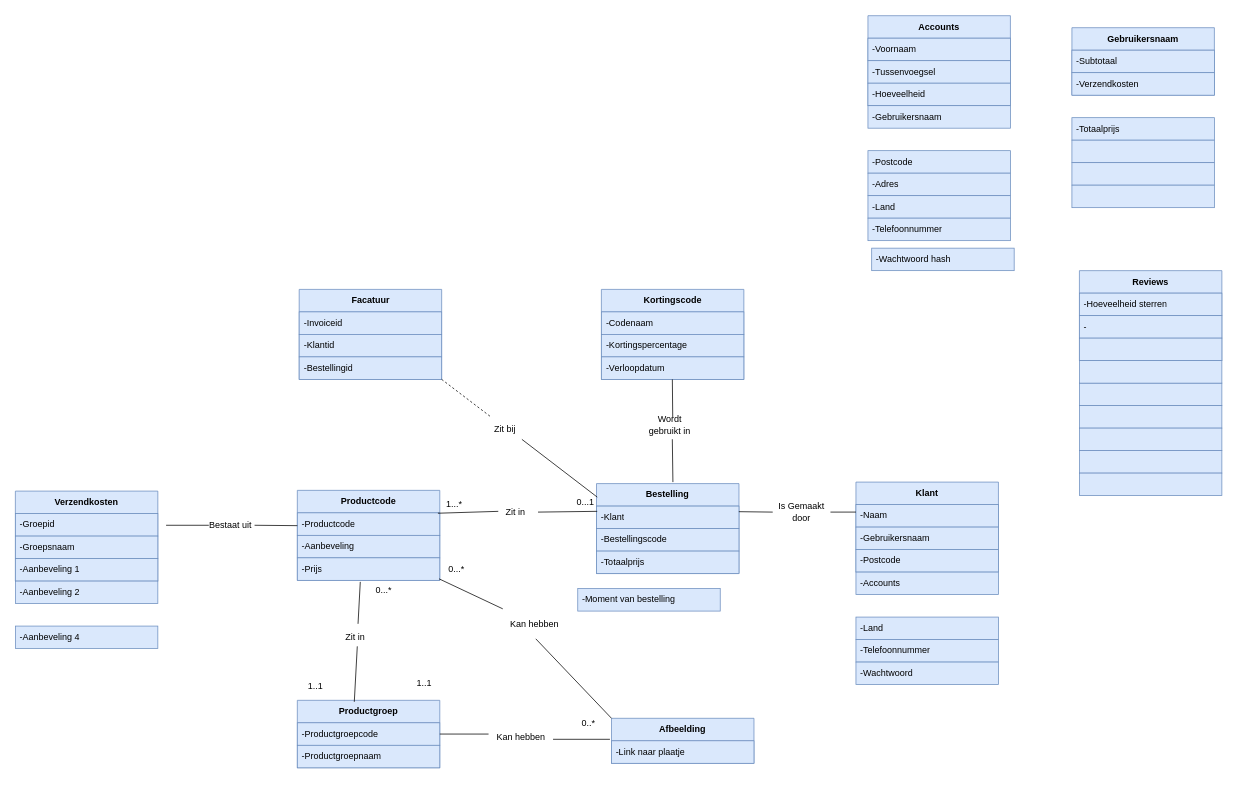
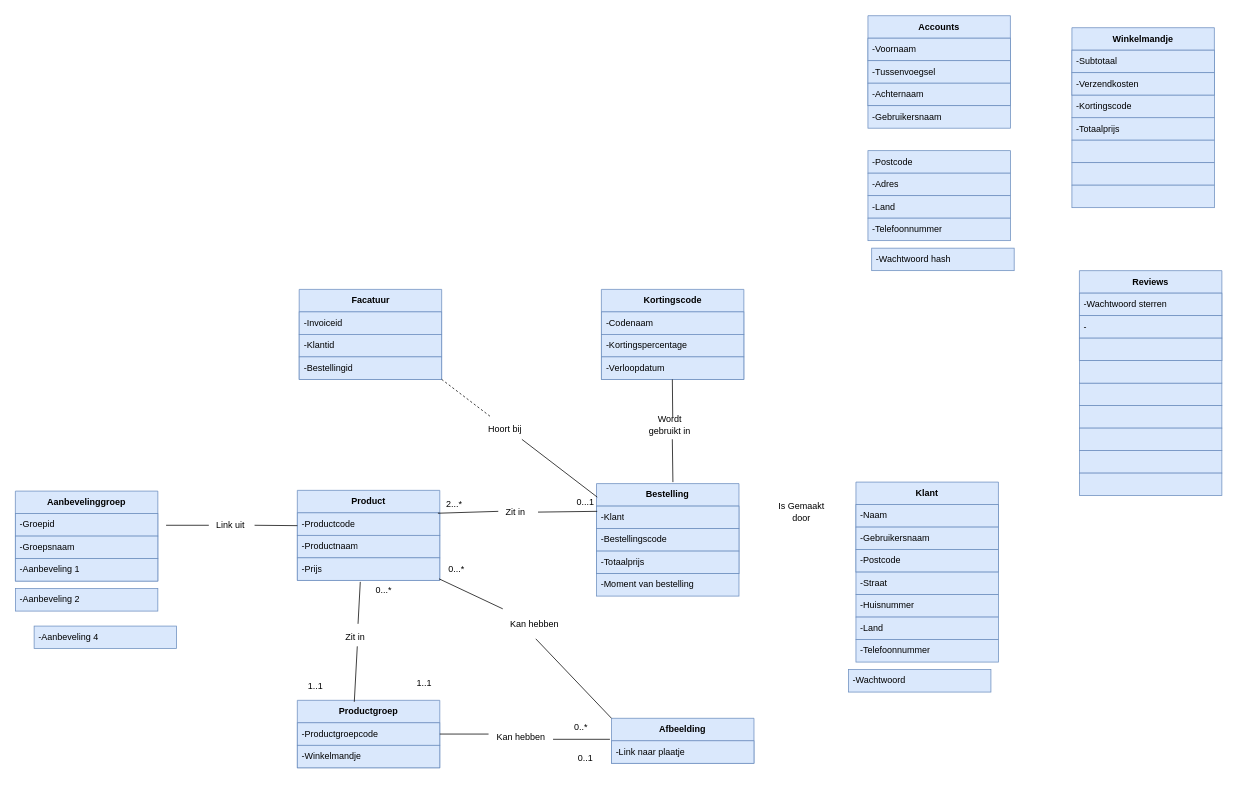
- <mxCell id="71" value="&lt;b&gt;Gebruikersnaam&lt;/b&gt;" style="swimlane;fontStyle=0;childLayout=stackLayout;horizontal=1;startSize=30;horizontalStack=0;resizeParent=1;resizeParentMax=0;resizeLast=0;collapsible=1;marginBottom=0;whiteSpace=wrap;html=1;fillColor=#dae8fc;strokeColor=#6c8ebf;" vertex="1" parent="1"><mxGeometry x="1429" y="36" width="190" height="90" as="geometry" /></mxCell>
+ <mxCell id="71" value="&lt;b&gt;Winkelmandje&lt;/b&gt;" style="swimlane;fontStyle=0;childLayout=stackLayout;horizontal=1;startSize=30;horizontalStack=0;resizeParent=1;resizeParentMax=0;resizeLast=0;collapsible=1;marginBottom=0;whiteSpace=wrap;html=1;fillColor=#dae8fc;strokeColor=#6c8ebf;" vertex="1" parent="1"><mxGeometry x="1429" y="36" width="190" height="90" as="geometry" /></mxCell>
- <mxCell id="82" value="-Hoeveelheid" style="text;strokeColor=#6c8ebf;fillColor=#dae8fc;align=left;verticalAlign=middle;spacingLeft=4;spacingRight=4;overflow=hidden;points=[[0,0.5],[1,0.5]];portConstraint=eastwest;rotatable=0;whiteSpace=wrap;html=1;" vertex="1" parent="79"><mxGeometry y="90" width="190" height="30" as="geometry" /></mxCell>
+ <mxCell id="82" value="-Achternaam" style="text;strokeColor=#6c8ebf;fillColor=#dae8fc;align=left;verticalAlign=middle;spacingLeft=4;spacingRight=4;overflow=hidden;points=[[0,0.5],[1,0.5]];portConstraint=eastwest;rotatable=0;whiteSpace=wrap;html=1;" vertex="1" parent="79"><mxGeometry y="90" width="190" height="30" as="geometry" /></mxCell>
+ <mxCell id="75" value="-Kortingscode" style="text;strokeColor=#6c8ebf;fillColor=#dae8fc;align=left;verticalAlign=middle;spacingLeft=4;spacingRight=4;overflow=hidden;points=[[0,0.5],[1,0.5]];portConstraint=eastwest;rotatable=0;whiteSpace=wrap;html=1;" vertex="1" parent="1"><mxGeometry x="1429" y="126" width="190" height="30" as="geometry" /></mxCell>
- <mxCell id="90" value="-Hoeveelheid sterren" style="text;strokeColor=#6c8ebf;fillColor=#dae8fc;align=left;verticalAlign=middle;spacingLeft=4;spacingRight=4;overflow=hidden;points=[[0,0.5],[1,0.5]];portConstraint=eastwest;rotatable=0;whiteSpace=wrap;html=1;" vertex="1" parent="89"><mxGeometry y="30" width="190" height="30" as="geometry" /></mxCell>
+ <mxCell id="90" value="-Wachtwoord sterren" style="text;strokeColor=#6c8ebf;fillColor=#dae8fc;align=left;verticalAlign=middle;spacingLeft=4;spacingRight=4;overflow=hidden;points=[[0,0.5],[1,0.5]];portConstraint=eastwest;rotatable=0;whiteSpace=wrap;html=1;" vertex="1" parent="89"><mxGeometry y="30" width="190" height="30" as="geometry" /></mxCell>
- <mxCell id="69" value="Zit bij" style="text;html=1;strokeColor=none;fillColor=none;align=center;verticalAlign=middle;whiteSpace=wrap;rounded=0;" vertex="1" parent="1"><mxGeometry x="643" y="557" width="60" height="30" as="geometry" /></mxCell>
+ <mxCell id="69" value="Hoort bij" style="text;html=1;strokeColor=none;fillColor=none;align=center;verticalAlign=middle;whiteSpace=wrap;rounded=0;" vertex="1" parent="1"><mxGeometry x="643" y="557" width="60" height="30" as="geometry" /></mxCell>
- <mxCell id="2" value="&lt;b&gt;Productcode&lt;/b&gt;" style="swimlane;fontStyle=0;childLayout=stackLayout;horizontal=1;startSize=30;horizontalStack=0;resizeParent=1;resizeParentMax=0;resizeLast=0;collapsible=1;marginBottom=0;whiteSpace=wrap;html=1;fillColor=#dae8fc;strokeColor=#6c8ebf;" parent="1" vertex="1"><mxGeometry x="396" y="653" width="190" height="120" as="geometry" /></mxCell>
+ <mxCell id="2" value="&lt;b&gt;Product&lt;/b&gt;" style="swimlane;fontStyle=0;childLayout=stackLayout;horizontal=1;startSize=30;horizontalStack=0;resizeParent=1;resizeParentMax=0;resizeLast=0;collapsible=1;marginBottom=0;whiteSpace=wrap;html=1;fillColor=#dae8fc;strokeColor=#6c8ebf;" parent="1" vertex="1"><mxGeometry x="396" y="653" width="190" height="120" as="geometry" /></mxCell>
- <mxCell id="55" value="&lt;b&gt;Verzendkosten&lt;/b&gt;" style="swimlane;fontStyle=0;childLayout=stackLayout;horizontal=1;startSize=30;horizontalStack=0;resizeParent=1;resizeParentMax=0;resizeLast=0;collapsible=1;marginBottom=0;whiteSpace=wrap;html=1;fillColor=#dae8fc;strokeColor=#6c8ebf;" vertex="1" parent="1"><mxGeometry x="20" y="654" width="190" height="120" as="geometry" /></mxCell>
+ <mxCell id="55" value="&lt;b&gt;Aanbevelinggroep&lt;/b&gt;" style="swimlane;fontStyle=0;childLayout=stackLayout;horizontal=1;startSize=30;horizontalStack=0;resizeParent=1;resizeParentMax=0;resizeLast=0;collapsible=1;marginBottom=0;whiteSpace=wrap;html=1;fillColor=#dae8fc;strokeColor=#6c8ebf;" vertex="1" parent="1"><mxGeometry x="20" y="654" width="190" height="120" as="geometry" /></mxCell>
- <mxCell id="34" value="1...*" style="text;html=1;align=center;verticalAlign=middle;resizable=0;points=[];autosize=1;strokeColor=none;fillColor=none;" parent="1" vertex="1"><mxGeometry x="585.5" y="659" width="39" height="26" as="geometry" /></mxCell>
+ <mxCell id="34" value="2...*" style="text;html=1;align=center;verticalAlign=middle;resizable=0;points=[];autosize=1;strokeColor=none;fillColor=none;" parent="1" vertex="1"><mxGeometry x="585.5" y="659" width="39" height="26" as="geometry" /></mxCell>
- <mxCell id="47" value="" style="endArrow=none;html=1;rounded=0;entryX=0;entryY=0.5;entryDx=0;entryDy=0;exitX=0.999;exitY=0.248;exitDx=0;exitDy=0;exitPerimeter=0;" edge="1" parent="1" source="27" target="45"><mxGeometry width="50" height="50" relative="1" as="geometry"><mxPoint x="1039" y="804" as="sourcePoint" /><mxPoint x="1089" y="754" as="targetPoint" /></mxGeometry></mxCell>
- <mxCell id="46" value="" style="endArrow=none;html=1;rounded=0;entryX=1;entryY=0.5;entryDx=0;entryDy=0;exitX=0;exitY=0.333;exitDx=0;exitDy=0;exitPerimeter=0;" edge="1" parent="1" source="37" target="45"><mxGeometry width="50" height="50" relative="1" as="geometry"><mxPoint x="1136" y="682" as="sourcePoint" /><mxPoint x="1089" y="754" as="targetPoint" /></mxGeometry></mxCell>
- <mxCell id="62" value="Bestaat uit" style="text;html=1;strokeColor=none;fillColor=none;align=center;verticalAlign=middle;whiteSpace=wrap;rounded=0;" vertex="1" parent="1"><mxGeometry x="275" y="685" width="64" height="30" as="geometry" /></mxCell>
+ <mxCell id="62" value="Link uit" style="text;html=1;strokeColor=none;fillColor=none;align=center;verticalAlign=middle;whiteSpace=wrap;rounded=0;" vertex="1" parent="1"><mxGeometry x="275" y="685" width="64" height="30" as="geometry" /></mxCell>
- <mxCell id="4" value="-Aanbeveling" style="text;strokeColor=#6c8ebf;fillColor=#dae8fc;align=left;verticalAlign=middle;spacingLeft=4;spacingRight=4;overflow=hidden;points=[[0,0.5],[1,0.5]];portConstraint=eastwest;rotatable=0;whiteSpace=wrap;html=1;" parent="2" vertex="1"><mxGeometry y="60" width="190" height="30" as="geometry" /></mxCell>
+ <mxCell id="4" value="-Productnaam" style="text;strokeColor=#6c8ebf;fillColor=#dae8fc;align=left;verticalAlign=middle;spacingLeft=4;spacingRight=4;overflow=hidden;points=[[0,0.5],[1,0.5]];portConstraint=eastwest;rotatable=0;whiteSpace=wrap;html=1;" parent="2" vertex="1"><mxGeometry y="60" width="190" height="30" as="geometry" /></mxCell>
- <mxCell id="40" value="-Accounts" style="text;strokeColor=#6c8ebf;fillColor=#dae8fc;align=left;verticalAlign=middle;spacingLeft=4;spacingRight=4;overflow=hidden;points=[[0,0.5],[1,0.5]];portConstraint=eastwest;rotatable=0;whiteSpace=wrap;html=1;" vertex="1" parent="1"><mxGeometry x="1141" y="762" width="190" height="30" as="geometry" /></mxCell>
+ <mxCell id="40" value="-Straat" style="text;strokeColor=#6c8ebf;fillColor=#dae8fc;align=left;verticalAlign=middle;spacingLeft=4;spacingRight=4;overflow=hidden;points=[[0,0.5],[1,0.5]];portConstraint=eastwest;rotatable=0;whiteSpace=wrap;html=1;" vertex="1" parent="1"><mxGeometry x="1141" y="762" width="190" height="30" as="geometry" /></mxCell>
- <mxCell id="59" value="-Aanbeveling 2" style="text;strokeColor=#6c8ebf;fillColor=#dae8fc;align=left;verticalAlign=middle;spacingLeft=4;spacingRight=4;overflow=hidden;points=[[0,0.5],[1,0.5]];portConstraint=eastwest;rotatable=0;whiteSpace=wrap;html=1;" vertex="1" parent="1"><mxGeometry x="20" y="774" width="190" height="30" as="geometry" /></mxCell>
+ <mxCell id="59" value="-Aanbeveling 2" style="text;strokeColor=#6c8ebf;fillColor=#dae8fc;align=left;verticalAlign=middle;spacingLeft=4;spacingRight=4;overflow=hidden;points=[[0,0.5],[1,0.5]];portConstraint=eastwest;rotatable=0;whiteSpace=wrap;html=1;" vertex="1" parent="1"><mxGeometry x="20" y="784" width="190" height="30" as="geometry" /></mxCell>
- <mxCell id="30" value="-Moment van bestelling" style="text;strokeColor=#6c8ebf;fillColor=#dae8fc;align=left;verticalAlign=middle;spacingLeft=4;spacingRight=4;overflow=hidden;points=[[0,0.5],[1,0.5]];portConstraint=eastwest;rotatable=0;whiteSpace=wrap;html=1;" parent="1" vertex="1"><mxGeometry x="770" y="784" width="190" height="30" as="geometry" /></mxCell>
+ <mxCell id="30" value="-Moment van bestelling" style="text;strokeColor=#6c8ebf;fillColor=#dae8fc;align=left;verticalAlign=middle;spacingLeft=4;spacingRight=4;overflow=hidden;points=[[0,0.5],[1,0.5]];portConstraint=eastwest;rotatable=0;whiteSpace=wrap;html=1;" parent="1" vertex="1"><mxGeometry x="795" y="764" width="190" height="30" as="geometry" /></mxCell>
+ <mxCell id="41" value="-Huisnummer" style="text;strokeColor=#6c8ebf;fillColor=#dae8fc;align=left;verticalAlign=middle;spacingLeft=4;spacingRight=4;overflow=hidden;points=[[0,0.5],[1,0.5]];portConstraint=eastwest;rotatable=0;whiteSpace=wrap;html=1;" vertex="1" parent="1"><mxGeometry x="1141" y="792" width="190" height="30" as="geometry" /></mxCell>
- <mxCell id="60" value="-Aanbeveling 4" style="text;strokeColor=#6c8ebf;fillColor=#dae8fc;align=left;verticalAlign=middle;spacingLeft=4;spacingRight=4;overflow=hidden;points=[[0,0.5],[1,0.5]];portConstraint=eastwest;rotatable=0;whiteSpace=wrap;html=1;" vertex="1" parent="1"><mxGeometry x="20" y="834" width="190" height="30" as="geometry" /></mxCell>
+ <mxCell id="60" value="-Aanbeveling 4" style="text;strokeColor=#6c8ebf;fillColor=#dae8fc;align=left;verticalAlign=middle;spacingLeft=4;spacingRight=4;overflow=hidden;points=[[0,0.5],[1,0.5]];portConstraint=eastwest;rotatable=0;whiteSpace=wrap;html=1;" vertex="1" parent="1"><mxGeometry x="45" y="834" width="190" height="30" as="geometry" /></mxCell>
- <mxCell id="44" value="-Wachtwoord" style="text;strokeColor=#6c8ebf;fillColor=#dae8fc;align=left;verticalAlign=middle;spacingLeft=4;spacingRight=4;overflow=hidden;points=[[0,0.5],[1,0.5]];portConstraint=eastwest;rotatable=0;whiteSpace=wrap;html=1;" vertex="1" parent="1"><mxGeometry x="1141" y="882" width="190" height="30" as="geometry" /></mxCell>
+ <mxCell id="44" value="-Wachtwoord" style="text;strokeColor=#6c8ebf;fillColor=#dae8fc;align=left;verticalAlign=middle;spacingLeft=4;spacingRight=4;overflow=hidden;points=[[0,0.5],[1,0.5]];portConstraint=eastwest;rotatable=0;whiteSpace=wrap;html=1;" vertex="1" parent="1"><mxGeometry x="1131" y="892" width="190" height="30" as="geometry" /></mxCell>
- <mxCell id="24" value="0..*" style="text;html=1;align=center;verticalAlign=middle;resizable=0;points=[];autosize=1;strokeColor=none;fillColor=none;" parent="1" vertex="1"><mxGeometry x="765.5" y="951" width="36" height="26" as="geometry" /></mxCell>
+ <mxCell id="24" value="0..*" style="text;html=1;align=center;verticalAlign=middle;resizable=0;points=[];autosize=1;strokeColor=none;fillColor=none;" parent="1" vertex="1"><mxGeometry x="755.5" y="956" width="36" height="26" as="geometry" /></mxCell>
- <mxCell id="8" value="-Productgroepnaam" style="text;strokeColor=#6c8ebf;fillColor=#dae8fc;align=left;verticalAlign=middle;spacingLeft=4;spacingRight=4;overflow=hidden;points=[[0,0.5],[1,0.5]];portConstraint=eastwest;rotatable=0;whiteSpace=wrap;html=1;" parent="6" vertex="1"><mxGeometry y="60" width="190" height="30" as="geometry" /></mxCell>
+ <mxCell id="8" value="-Winkelmandje" style="text;strokeColor=#6c8ebf;fillColor=#dae8fc;align=left;verticalAlign=middle;spacingLeft=4;spacingRight=4;overflow=hidden;points=[[0,0.5],[1,0.5]];portConstraint=eastwest;rotatable=0;whiteSpace=wrap;html=1;" parent="6" vertex="1"><mxGeometry y="60" width="190" height="30" as="geometry" /></mxCell>
+ <mxCell id="25" value="0..1" style="text;html=1;align=center;verticalAlign=middle;resizable=0;points=[];autosize=1;strokeColor=none;fillColor=none;" parent="1" vertex="1"><mxGeometry x="761.5" y="998" width="37" height="26" as="geometry" /></mxCell>
